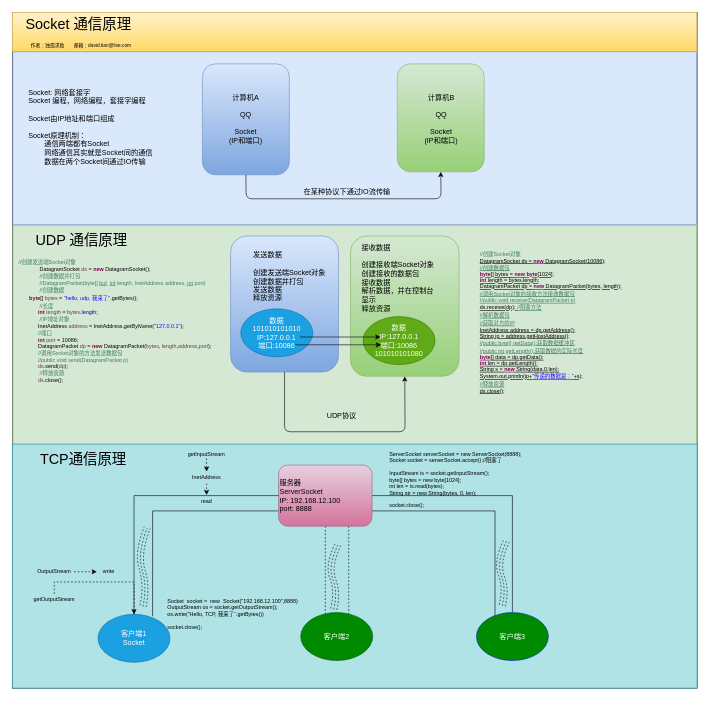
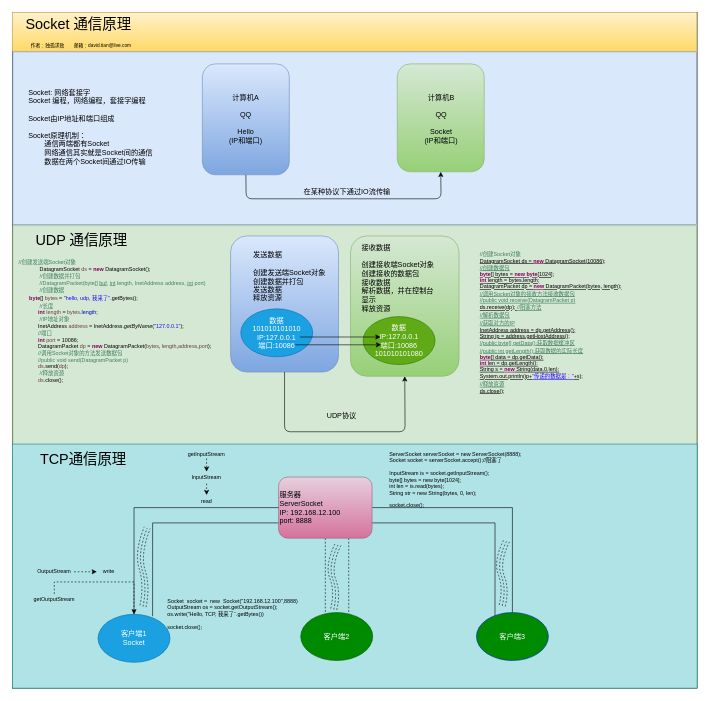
- <mxCell id="10" value="计算机A&lt;br style=&quot;font-size: 12px;&quot;&gt;&lt;br style=&quot;font-size: 12px;&quot;&gt;QQ&lt;br style=&quot;font-size: 12px;&quot;&gt;&lt;br style=&quot;font-size: 12px;&quot;&gt;Socket&lt;br style=&quot;font-size: 12px;&quot;&gt;(IP和端口)" style="text;html=1;strokeColor=none;fillColor=none;align=center;verticalAlign=middle;whiteSpace=wrap;rounded=0;fontSize=12;" parent="1" vertex="1"><mxGeometry x="371" y="135" width="77" height="126" as="geometry" /></mxCell>
+ <mxCell id="10" value="计算机A&lt;br style=&quot;font-size: 12px;&quot;&gt;&lt;br style=&quot;font-size: 12px;&quot;&gt;QQ&lt;br style=&quot;font-size: 12px;&quot;&gt;&lt;br style=&quot;font-size: 12px;&quot;&gt;Hello&lt;br style=&quot;font-size: 12px;&quot;&gt;(IP和端口)" style="text;html=1;strokeColor=none;fillColor=none;align=center;verticalAlign=middle;whiteSpace=wrap;rounded=0;fontSize=12;" parent="1" vertex="1"><mxGeometry x="371" y="135" width="77" height="126" as="geometry" /></mxCell>
- <mxCell id="50" value="InetAddress" style="text;html=1;strokeColor=none;fillColor=none;align=center;verticalAlign=middle;whiteSpace=wrap;rounded=0;fontSize=9;" parent="1" vertex="1"><mxGeometry x="307" y="786" width="74" height="20" as="geometry" /></mxCell>
+ <mxCell id="50" value="InputStream" style="text;html=1;strokeColor=none;fillColor=none;align=center;verticalAlign=middle;whiteSpace=wrap;rounded=0;fontSize=9;" parent="1" vertex="1"><mxGeometry x="307" y="786" width="74" height="20" as="geometry" /></mxCell>
- <mxCell id="33" value="服务器&lt;br style=&quot;font-size: 12px;&quot;&gt;ServerSocket&lt;br style=&quot;font-size: 12px;&quot;&gt;IP: 192.168.12.100&lt;br style=&quot;font-size: 12px;&quot;&gt;port: 8888" style="rounded=1;whiteSpace=wrap;html=1;fontSize=12;align=left;gradientColor=#d5739d;fillColor=#e6d0de;strokeColor=#996185;" parent="1" vertex="1"><mxGeometry x="464" y="775" width="156" height="102" as="geometry" /></mxCell>
+ <mxCell id="33" value="服务器&lt;br style=&quot;font-size: 12px;&quot;&gt;ServerSocket&lt;br style=&quot;font-size: 12px;&quot;&gt;IP: 192.168.12.100&lt;br style=&quot;font-size: 12px;&quot;&gt;port: 8888" style="rounded=1;whiteSpace=wrap;html=1;fontSize=12;align=left;gradientColor=#d5739d;fillColor=#e6d0de;strokeColor=#996185;" parent="1" vertex="1"><mxGeometry x="464" y="795" width="156" height="102" as="geometry" /></mxCell>
